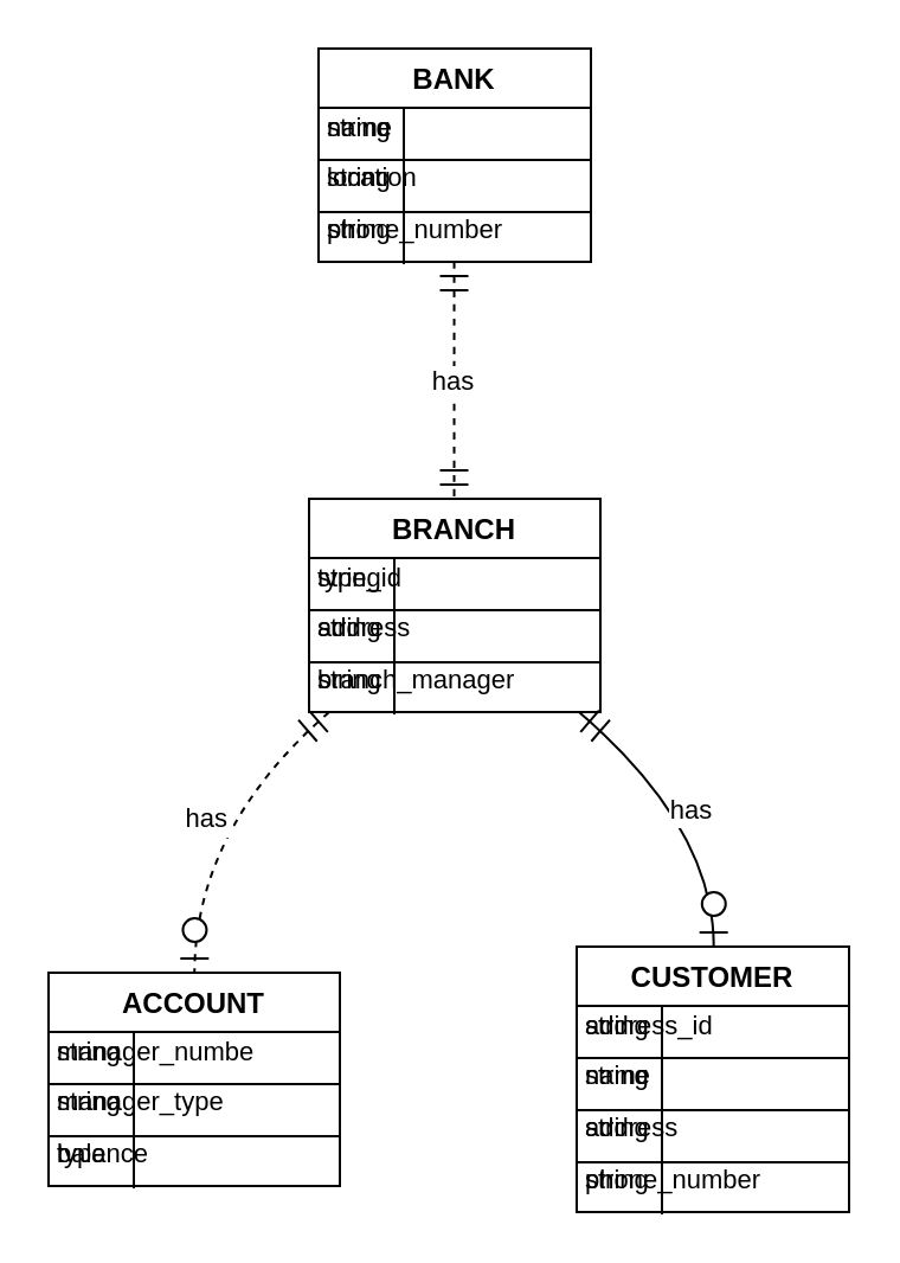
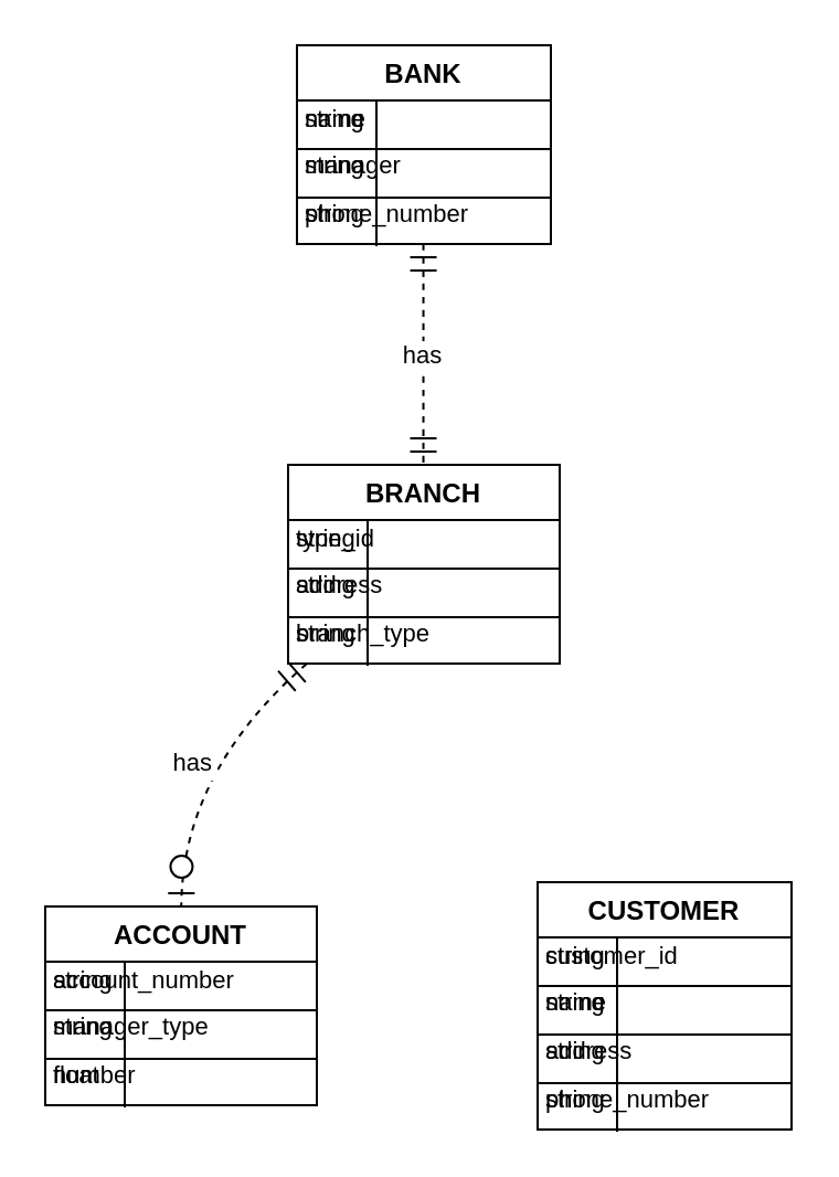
- <mxCell id="8" value="location" style="shape=partialRectangle;connectable=0;fillColor=none;top=0;left=0;bottom=0;right=0;align=left;spacingLeft=2;overflow=hidden;fontSize=11;" vertex="1" parent="6"><mxGeometry width="79" height="22" as="geometry" /></mxCell>
+ <mxCell id="8" value="manager" style="shape=partialRectangle;connectable=0;fillColor=none;top=0;left=0;bottom=0;right=0;align=left;spacingLeft=2;overflow=hidden;fontSize=11;" vertex="1" parent="6"><mxGeometry width="79" height="22" as="geometry" /></mxCell>
- <mxCell id="21" value="branch_manager" style="shape=partialRectangle;connectable=0;fillColor=none;top=0;left=0;bottom=0;right=0;align=left;spacingLeft=2;overflow=hidden;fontSize=11;" vertex="1" parent="19"><mxGeometry width="87" height="22" as="geometry" /></mxCell>
+ <mxCell id="21" value="branch_type" style="shape=partialRectangle;connectable=0;fillColor=none;top=0;left=0;bottom=0;right=0;align=left;spacingLeft=2;overflow=hidden;fontSize=11;" vertex="1" parent="19"><mxGeometry width="87" height="22" as="geometry" /></mxCell>
- <mxCell id="47" value="has" style="curved=1;startArrow=ERmandOne;startSize=10;;endArrow=ERzeroToOne;endSize=10;;exitX=0.919;exitY=0.991;entryX=0.503;entryY=0.002;" edge="1" parent="1" source="12" target="32"><mxGeometry relative="1" as="geometry"><Array as="points"><mxPoint x="301" y="349" /></Array></mxGeometry></mxCell>
- <mxCell id="35" value="address_id" style="shape=partialRectangle;connectable=0;fillColor=none;top=0;left=0;bottom=0;right=0;align=left;spacingLeft=2;overflow=hidden;fontSize=11;" vertex="1" parent="33"><mxGeometry width="79" height="22" as="geometry" /></mxCell>
+ <mxCell id="35" value="customer_id" style="shape=partialRectangle;connectable=0;fillColor=none;top=0;left=0;bottom=0;right=0;align=left;spacingLeft=2;overflow=hidden;fontSize=11;" vertex="1" parent="33"><mxGeometry width="79" height="22" as="geometry" /></mxCell>
- <mxCell id="25" value="manager_number" style="shape=partialRectangle;connectable=0;fillColor=none;top=0;left=0;bottom=0;right=0;align=left;spacingLeft=2;overflow=hidden;fontSize=11;" vertex="1" parent="23"><mxGeometry width="87" height="22" as="geometry" /></mxCell>
+ <mxCell id="25" value="account_number" style="shape=partialRectangle;connectable=0;fillColor=none;top=0;left=0;bottom=0;right=0;align=left;spacingLeft=2;overflow=hidden;fontSize=11;" vertex="1" parent="23"><mxGeometry width="87" height="22" as="geometry" /></mxCell>
- <mxCell id="30" value="type" style="shape=partialRectangle;connectable=0;fillColor=none;top=0;left=0;bottom=0;right=0;align=left;spacingLeft=2;overflow=hidden;fontSize=11;" vertex="1" parent="29"><mxGeometry width="36" height="22" as="geometry" /></mxCell>
+ <mxCell id="30" value="float" style="shape=partialRectangle;connectable=0;fillColor=none;top=0;left=0;bottom=0;right=0;align=left;spacingLeft=2;overflow=hidden;fontSize=11;" vertex="1" parent="29"><mxGeometry width="36" height="22" as="geometry" /></mxCell>
- <mxCell id="31" value="balance" style="shape=partialRectangle;connectable=0;fillColor=none;top=0;left=0;bottom=0;right=0;align=left;spacingLeft=2;overflow=hidden;fontSize=11;" vertex="1" parent="29"><mxGeometry width="87" height="22" as="geometry" /></mxCell>
+ <mxCell id="31" value="number" style="shape=partialRectangle;connectable=0;fillColor=none;top=0;left=0;bottom=0;right=0;align=left;spacingLeft=2;overflow=hidden;fontSize=11;" vertex="1" parent="29"><mxGeometry width="87" height="22" as="geometry" /></mxCell>
